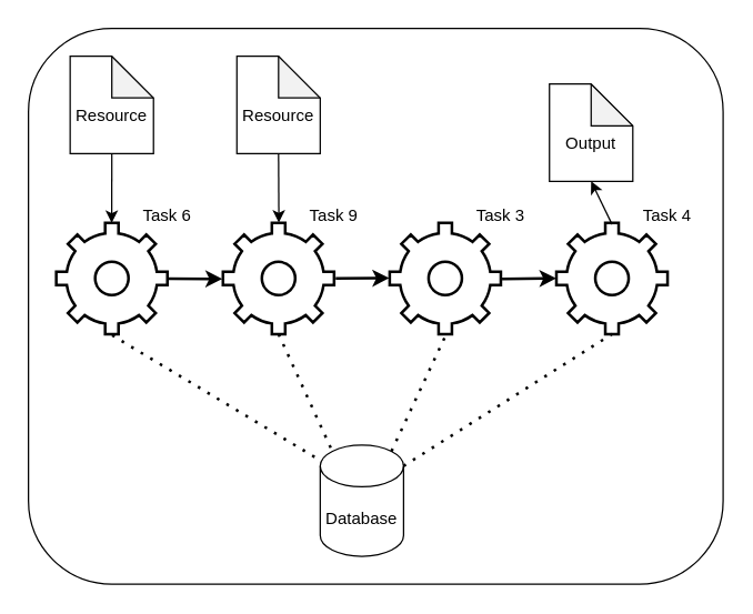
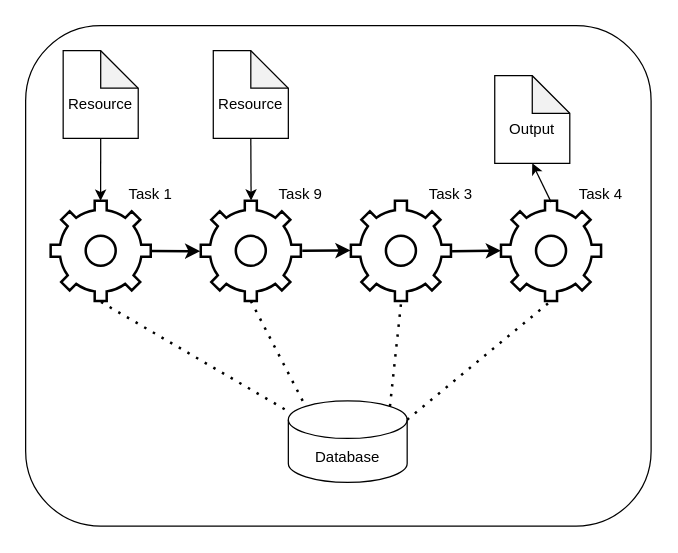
- <mxCell id="21" value="Task 6" style="text;html=1;strokeColor=none;fillColor=none;align=center;verticalAlign=middle;whiteSpace=wrap;rounded=0;" vertex="1" parent="1"><mxGeometry x="90" y="140" width="60" height="30" as="geometry" /></mxCell>
+ <mxCell id="21" value="Task 1" style="text;html=1;strokeColor=none;fillColor=none;align=center;verticalAlign=middle;whiteSpace=wrap;rounded=0;" vertex="1" parent="1"><mxGeometry x="90" y="140" width="60" height="30" as="geometry" /></mxCell>
- <mxCell id="3" value="Database" style="shape=cylinder3;whiteSpace=wrap;html=1;boundedLbl=1;backgroundOutline=1;size=15;" vertex="1" parent="1"><mxGeometry x="230" y="320" width="60" height="80" as="geometry" /></mxCell>
+ <mxCell id="3" value="Database" style="shape=cylinder3;whiteSpace=wrap;html=1;boundedLbl=1;backgroundOutline=1;size=15;" vertex="1" parent="1"><mxGeometry x="230" y="320" width="95" height="65" as="geometry" /></mxCell>
